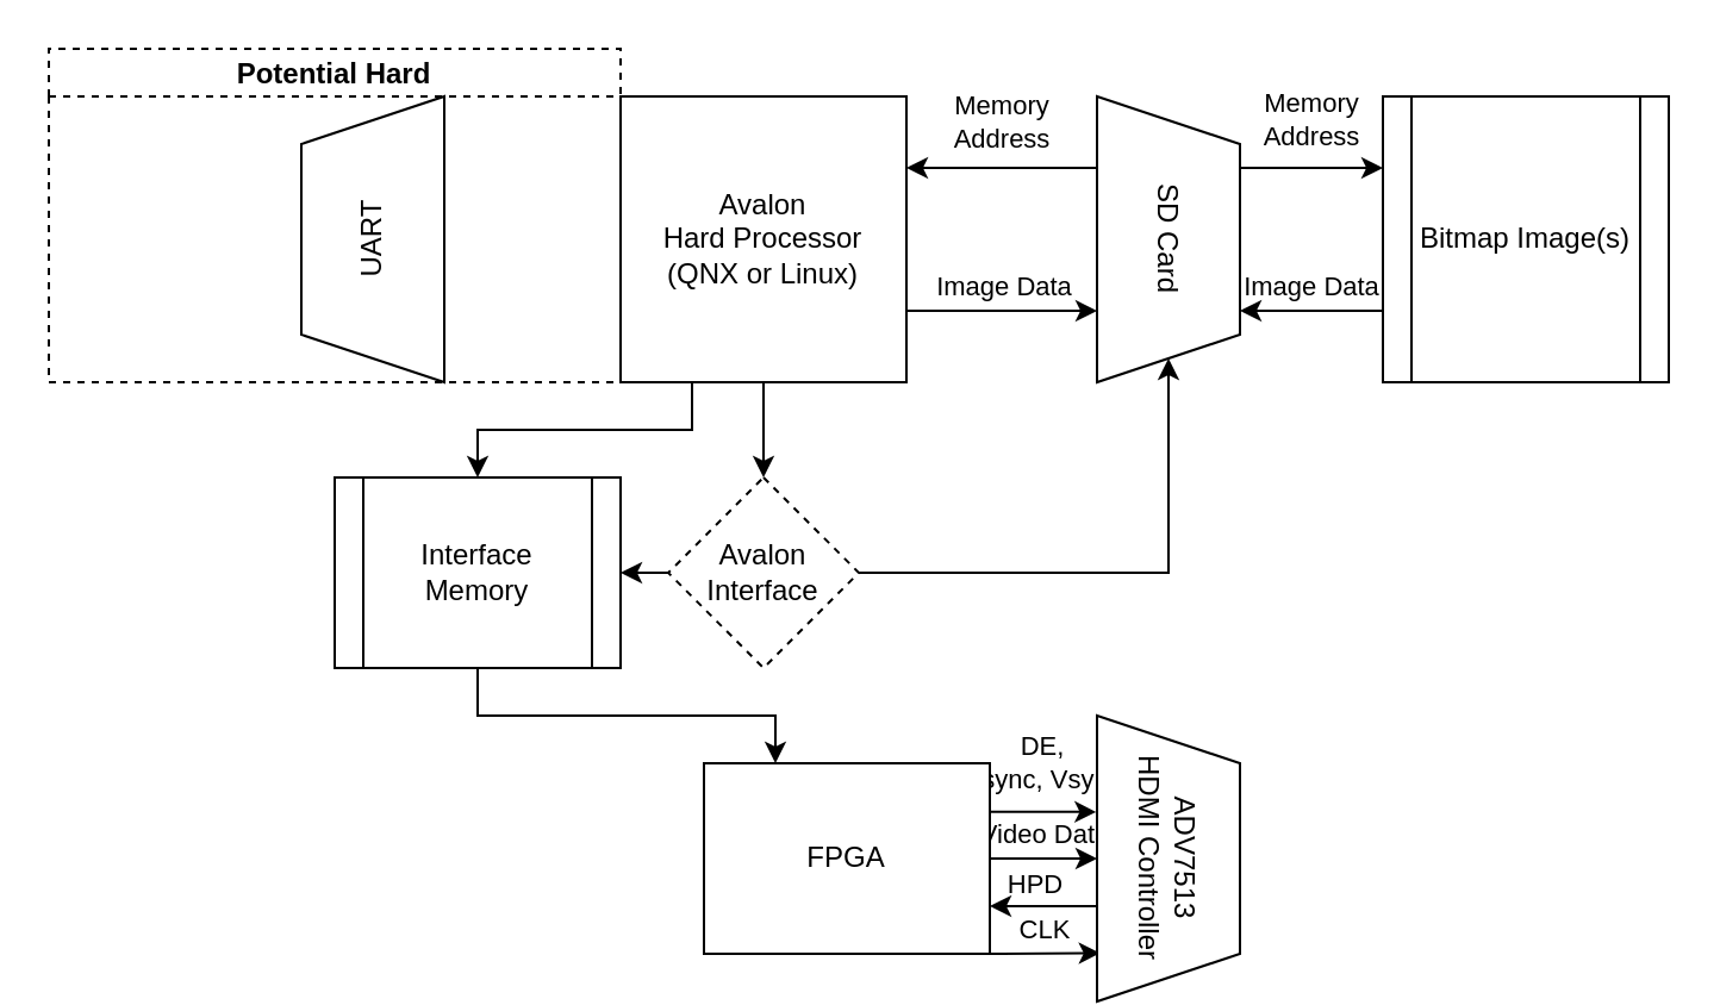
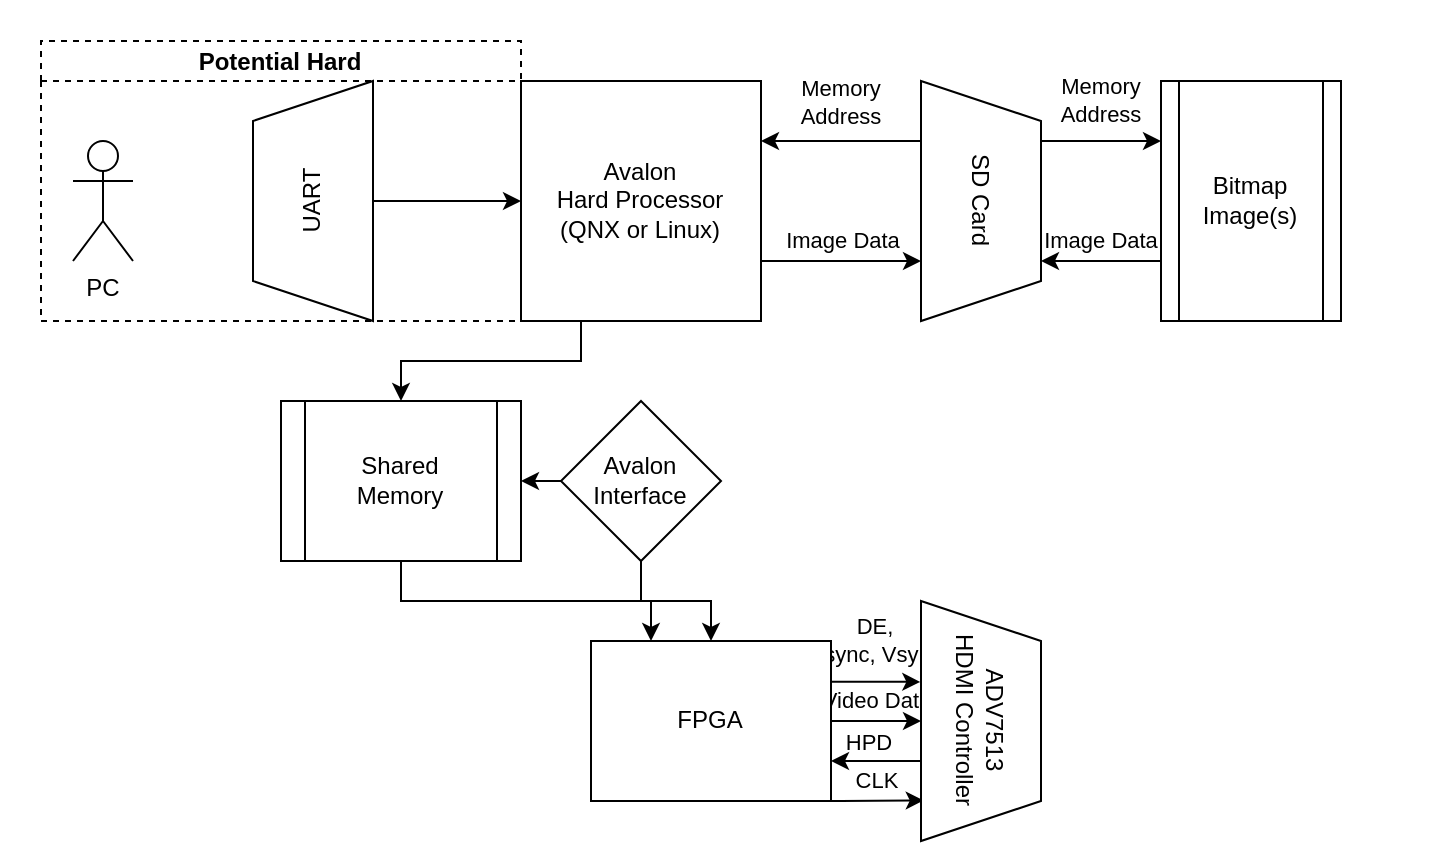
+ <mxCell id="24" value="PC" style="shape=umlActor;verticalLabelPosition=bottom;verticalAlign=top;html=1;outlineConnect=0;fillColor=none;labelBackgroundColor=none;" vertex="1" parent="23"><mxGeometry x="16" y="50" width="30" height="60" as="geometry" /></mxCell>
+ <mxCell id="20" style="edgeStyle=orthogonalEdgeStyle;rounded=0;orthogonalLoop=1;jettySize=auto;html=1;exitX=0.5;exitY=1;exitDx=0;exitDy=0;entryX=0;entryY=0.5;entryDx=0;entryDy=0;labelBackgroundColor=none;" edge="1" parent="1" source="25" target="5"><mxGeometry relative="1" as="geometry" /></mxCell>
- <mxCell id="27" value="Bitmap Image(s)" style="shape=process;whiteSpace=wrap;html=1;backgroundOutline=1;fillColor=default;labelBackgroundColor=none;" vertex="1" parent="1"><mxGeometry x="580" y="40" width="120" height="120" as="geometry" /></mxCell>
+ <mxCell id="27" value="Bitmap Image(s)" style="shape=process;whiteSpace=wrap;html=1;backgroundOutline=1;fillColor=default;labelBackgroundColor=none;" vertex="1" parent="1"><mxGeometry x="580" y="40" width="90" height="120" as="geometry" /></mxCell>
- <mxCell id="2" value="" style="edgeStyle=orthogonalEdgeStyle;rounded=0;orthogonalLoop=1;jettySize=auto;html=1;labelBackgroundColor=none;" edge="1" parent="1" source="5" target="8"><mxGeometry relative="1" as="geometry" /></mxCell>
- <mxCell id="22" value="Interface&lt;br&gt;Memory" style="shape=process;whiteSpace=wrap;html=1;backgroundOutline=1;labelBackgroundColor=none;" vertex="1" parent="1"><mxGeometry x="140" y="200" width="120" height="80" as="geometry" /></mxCell>
+ <mxCell id="22" value="Shared&lt;br&gt;Memory" style="shape=process;whiteSpace=wrap;html=1;backgroundOutline=1;labelBackgroundColor=none;" vertex="1" parent="1"><mxGeometry x="140" y="200" width="120" height="80" as="geometry" /></mxCell>
- <mxCell id="8" value="Avalon&lt;br&gt;Interface" style="rhombus;whiteSpace=wrap;html=1;labelBackgroundColor=none;dashed=1;" vertex="1" parent="1"><mxGeometry x="280" y="200" width="80" height="80" as="geometry" /></mxCell>
+ <mxCell id="8" value="Avalon&lt;br&gt;Interface" style="rhombus;whiteSpace=wrap;html=1;labelBackgroundColor=none;" vertex="1" parent="1"><mxGeometry x="280" y="200" width="80" height="80" as="geometry" /></mxCell>
- <mxCell id="6" value="" style="edgeStyle=orthogonalEdgeStyle;rounded=0;orthogonalLoop=1;jettySize=auto;html=1;labelBackgroundColor=none;" edge="1" parent="1" source="8" target="19"><mxGeometry relative="1" as="geometry" /></mxCell>
+ <mxCell id="6" value="" style="edgeStyle=orthogonalEdgeStyle;rounded=0;orthogonalLoop=1;jettySize=auto;html=1;labelBackgroundColor=none;" edge="1" parent="1" source="8" target="12"><mxGeometry relative="1" as="geometry" /></mxCell>
